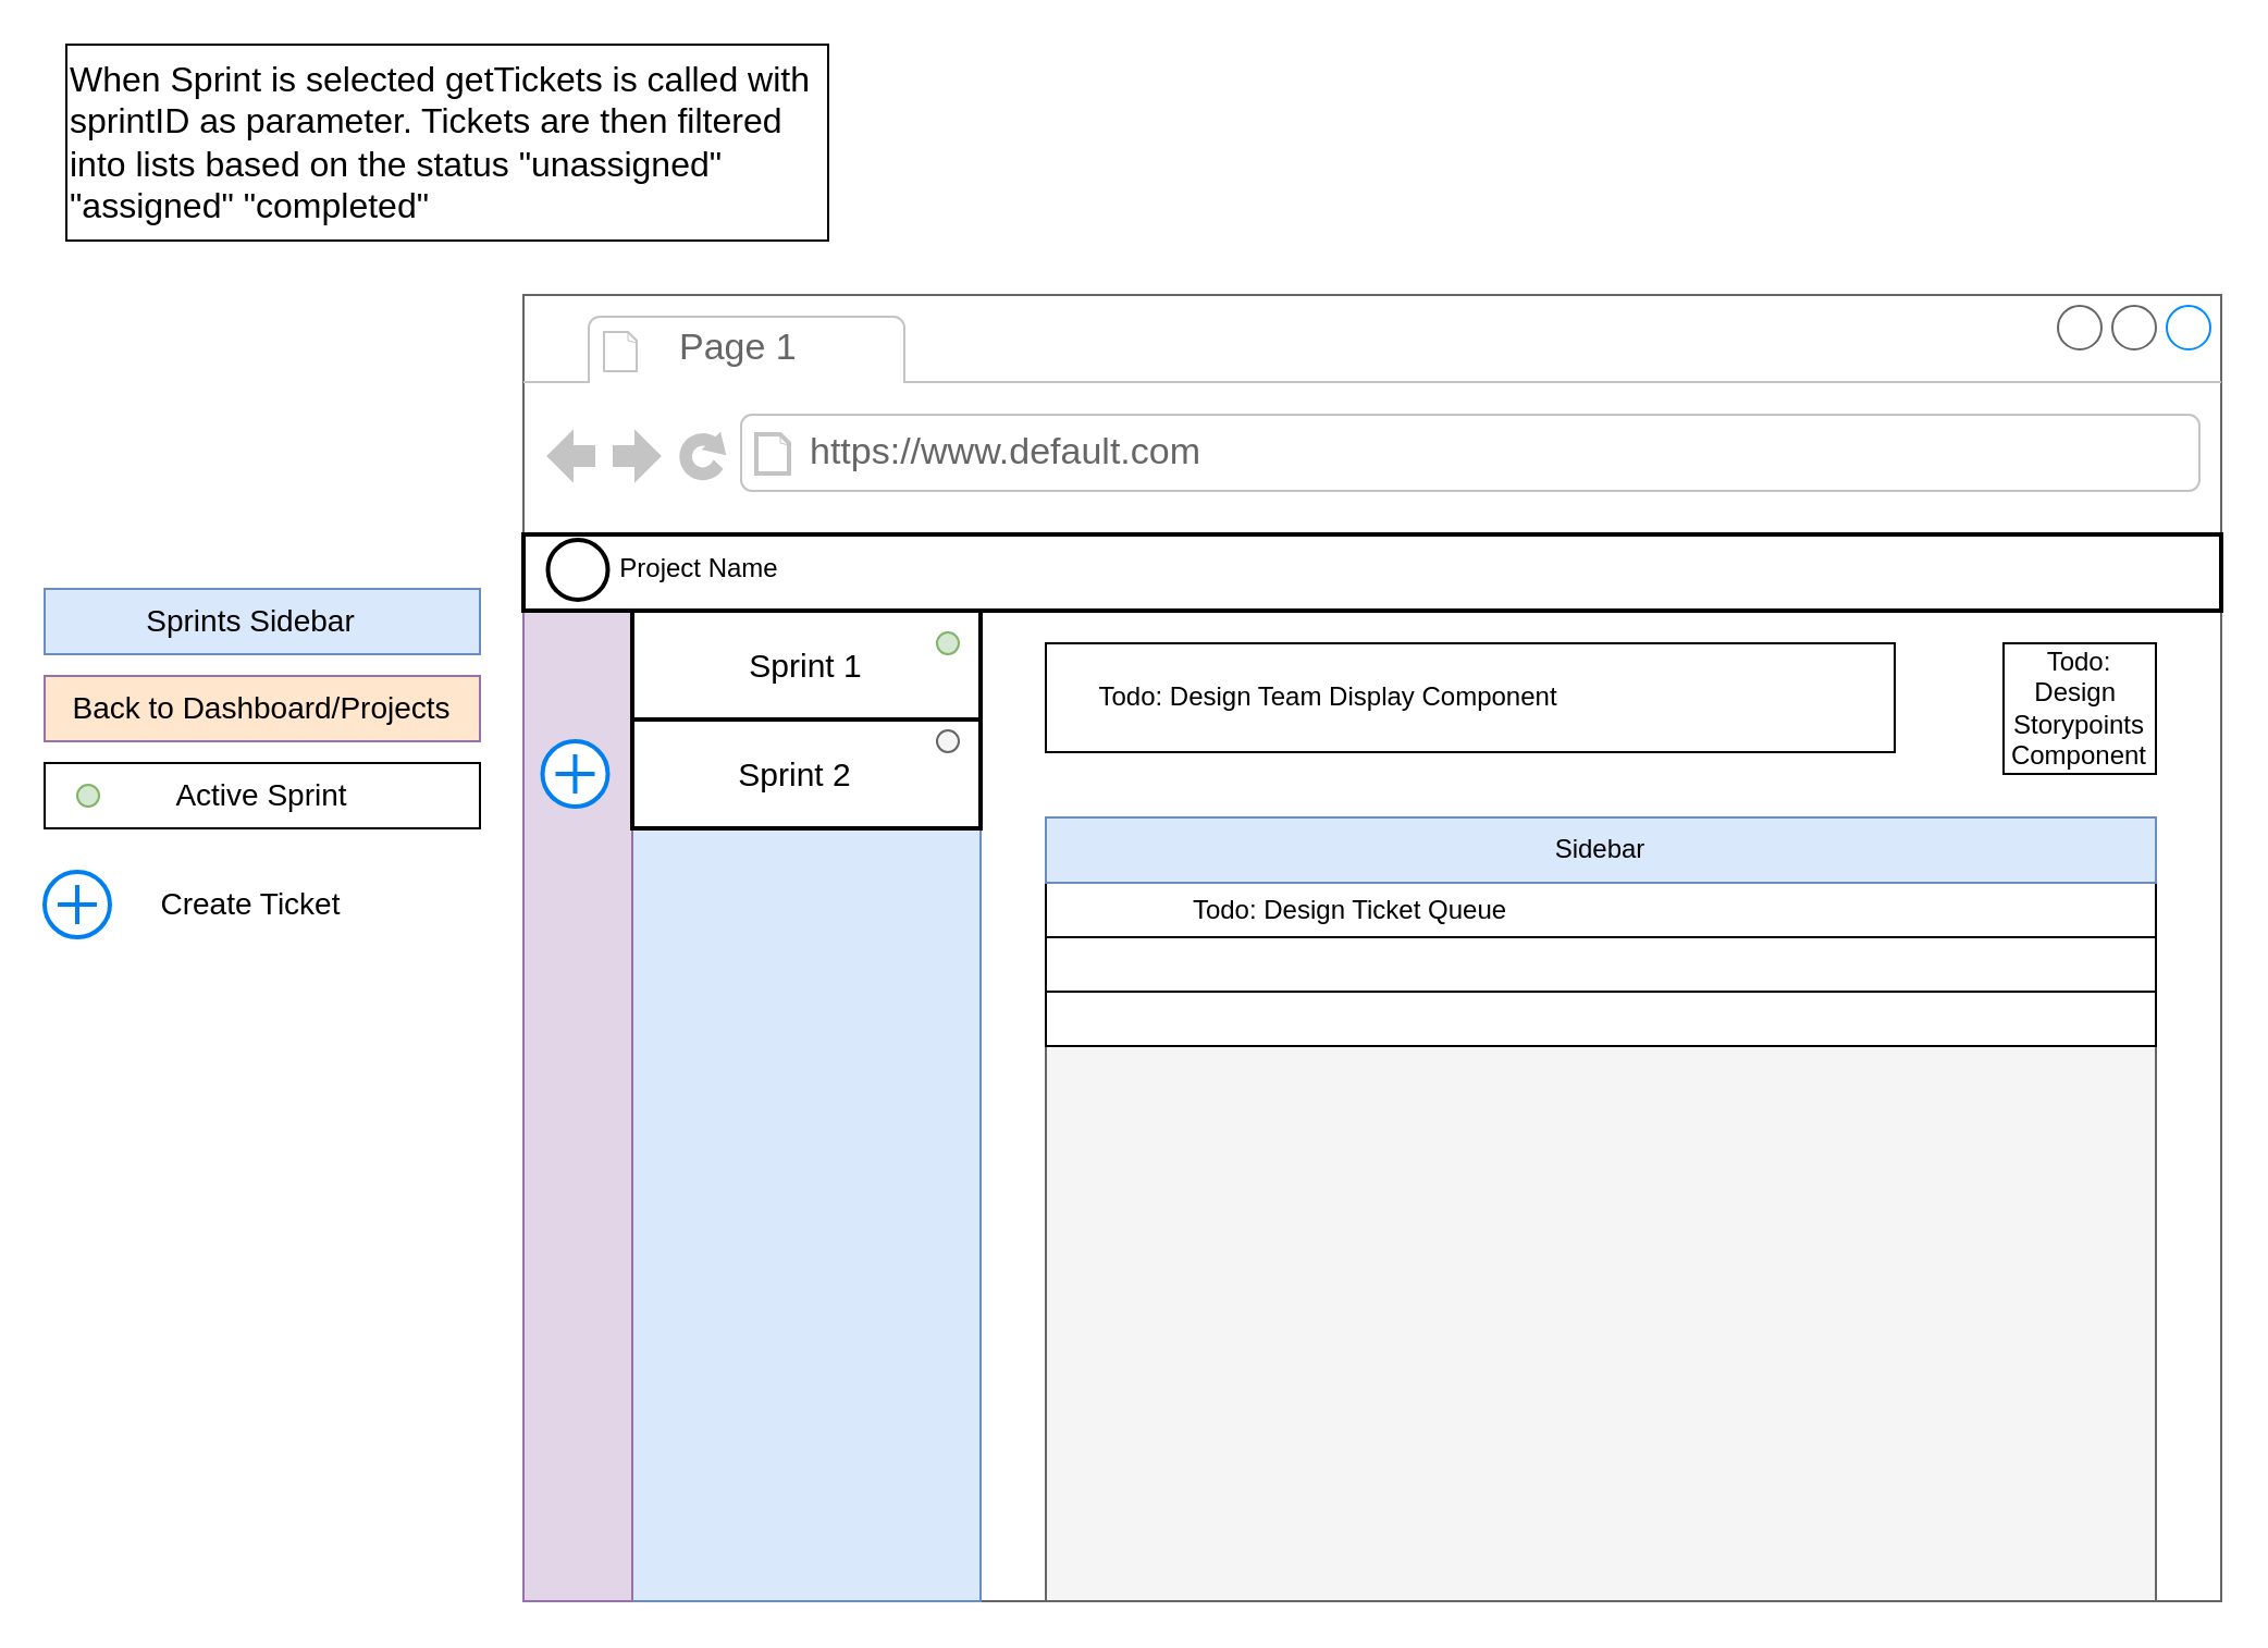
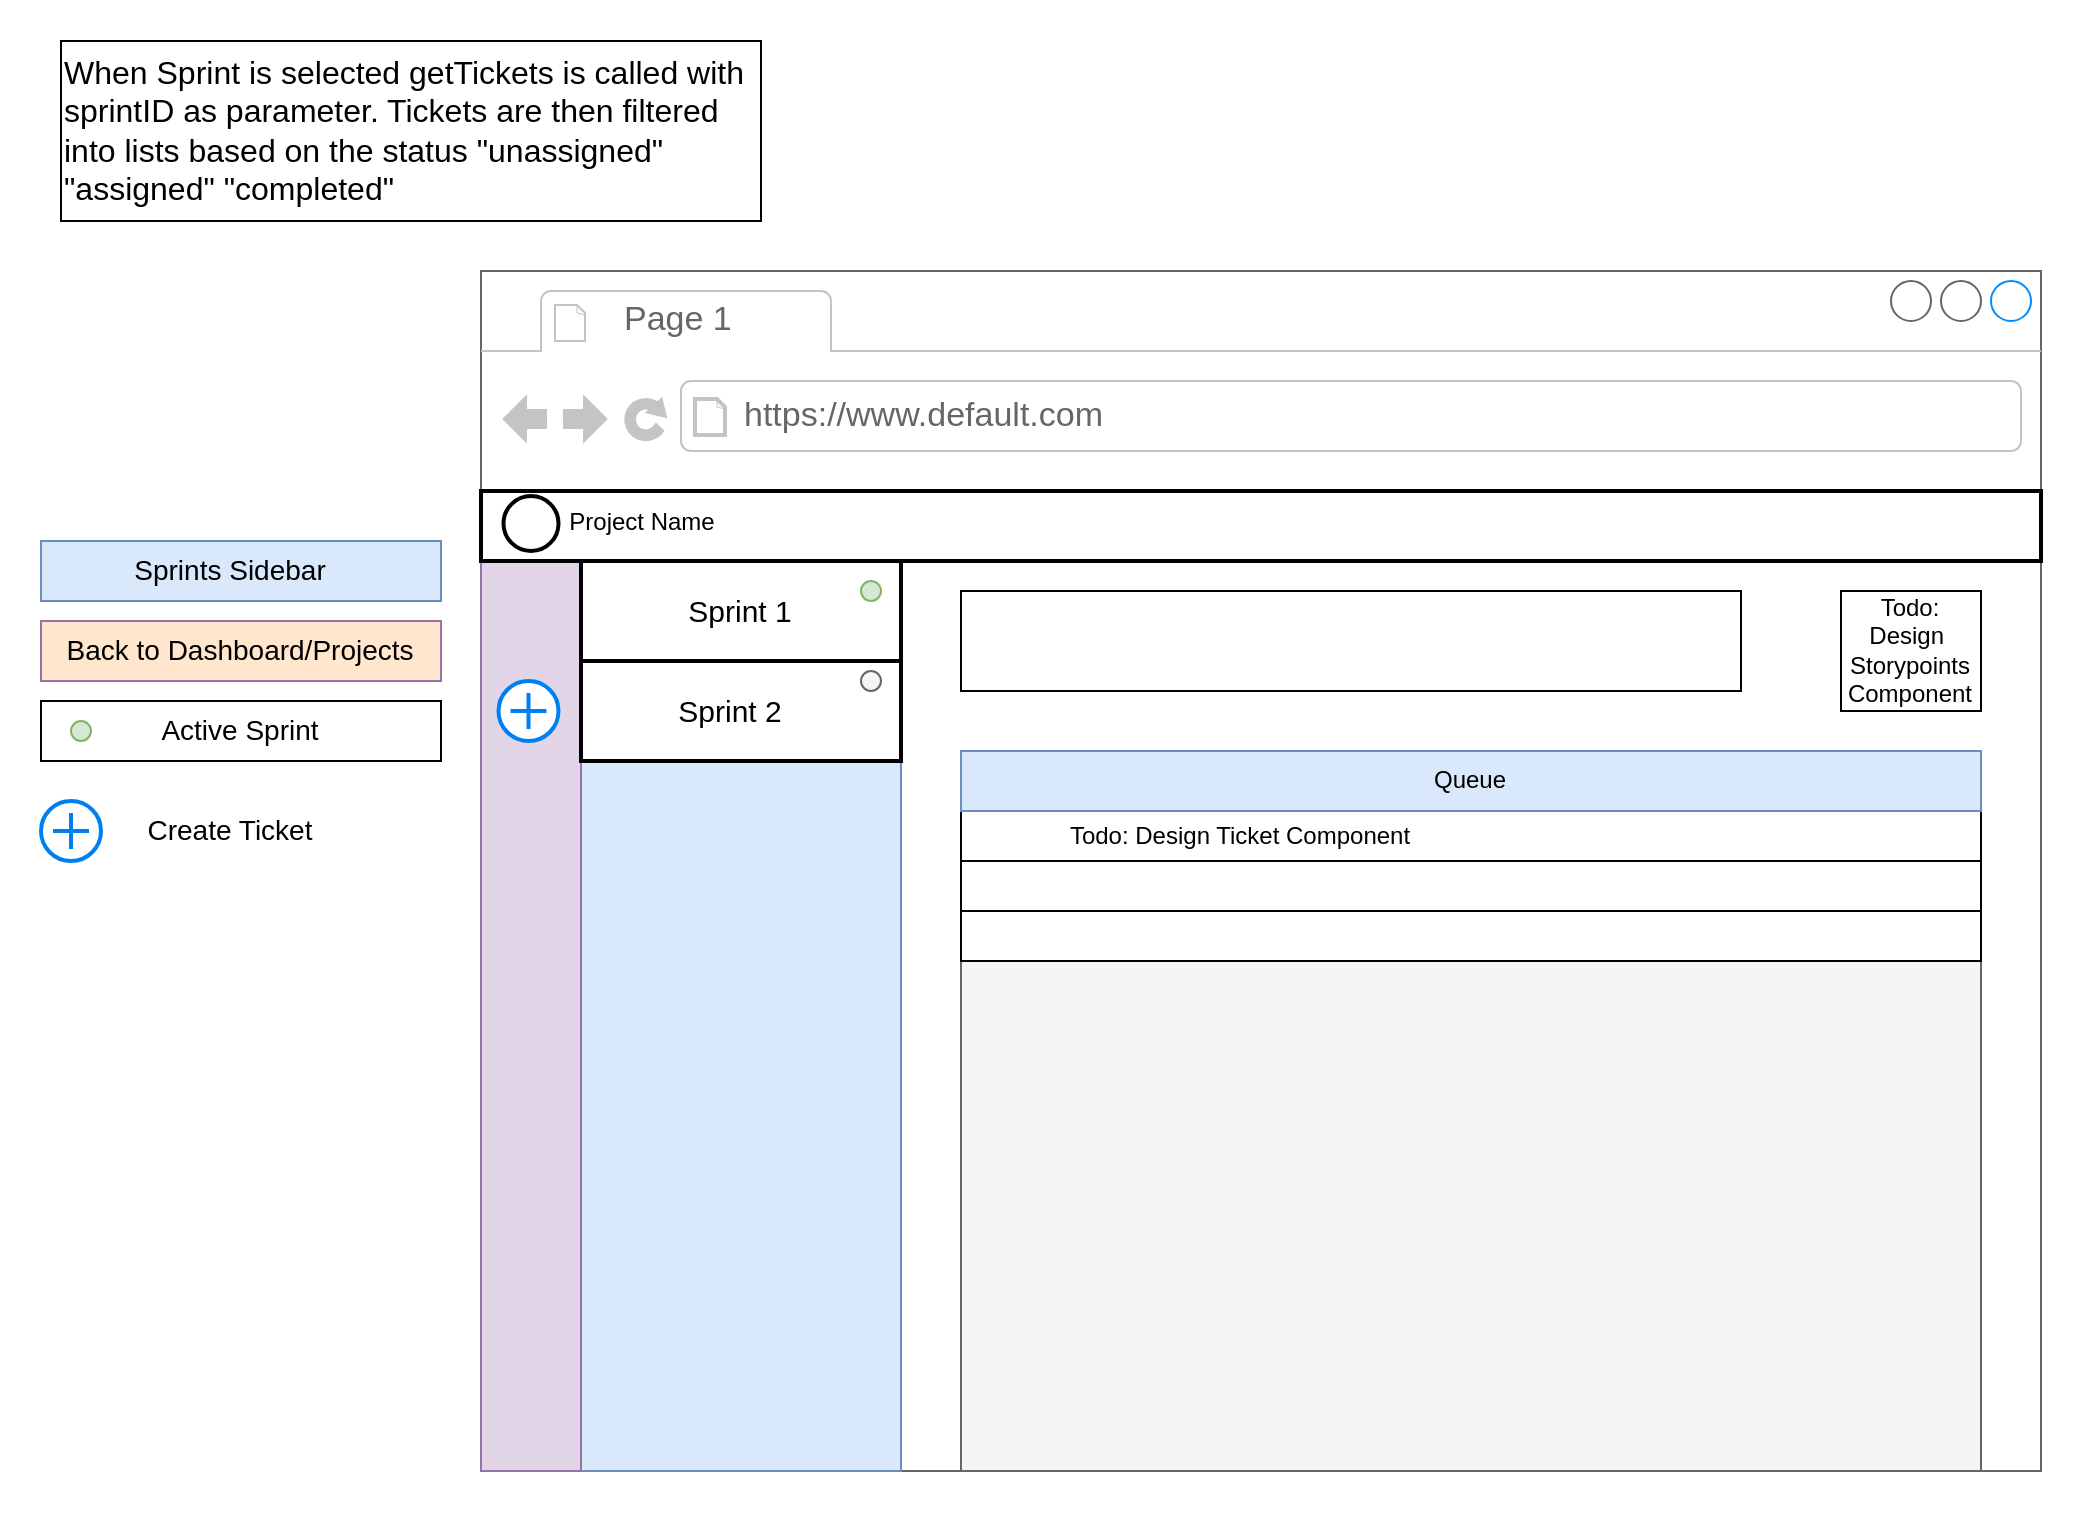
- <mxCell id="30" value="Todo: Design Team Display Component" style="text;html=1;strokeColor=none;fillColor=none;align=center;verticalAlign=middle;whiteSpace=wrap;rounded=0;" vertex="1" parent="2"><mxGeometry x="260" y="170" width="220" height="30" as="geometry" /></mxCell>
- <mxCell id="14" value="Sidebar" style="text;html=1;strokeColor=none;fillColor=none;align=center;verticalAlign=middle;whiteSpace=wrap;rounded=0;" vertex="1" parent="8"><mxGeometry x="195" y="5" width="120" height="20" as="geometry" /></mxCell>
+ <mxCell id="14" value="Queue" style="text;html=1;strokeColor=none;fillColor=none;align=center;verticalAlign=middle;whiteSpace=wrap;rounded=0;" vertex="1" parent="8"><mxGeometry x="195" y="5" width="120" height="20" as="geometry" /></mxCell>
- <mxCell id="15" value="Todo: Design Ticket Queue" style="text;html=1;strokeColor=none;fillColor=none;align=center;verticalAlign=middle;whiteSpace=wrap;rounded=0;" vertex="1" parent="8"><mxGeometry x="30" y="27.5" width="220" height="30" as="geometry" /></mxCell>
+ <mxCell id="15" value="Todo: Design Ticket Component" style="text;html=1;strokeColor=none;fillColor=none;align=center;verticalAlign=middle;whiteSpace=wrap;rounded=0;" vertex="1" parent="8"><mxGeometry x="30" y="27.5" width="220" height="30" as="geometry" /></mxCell>
